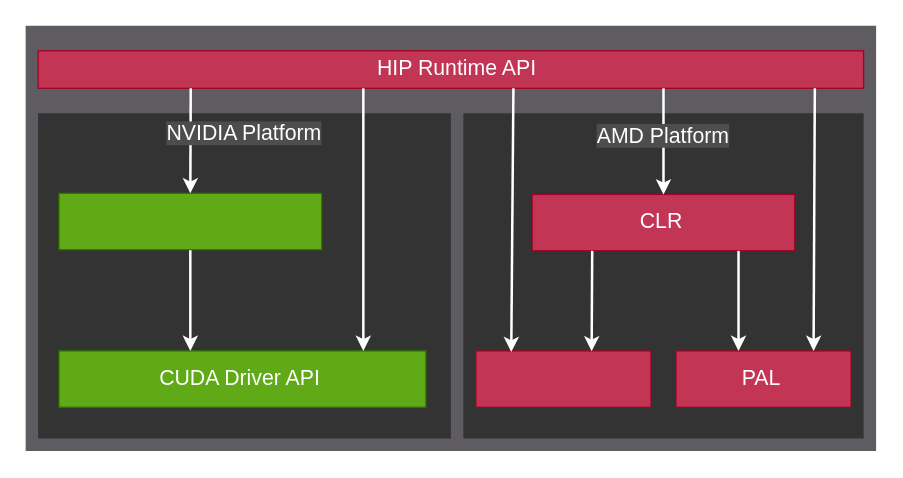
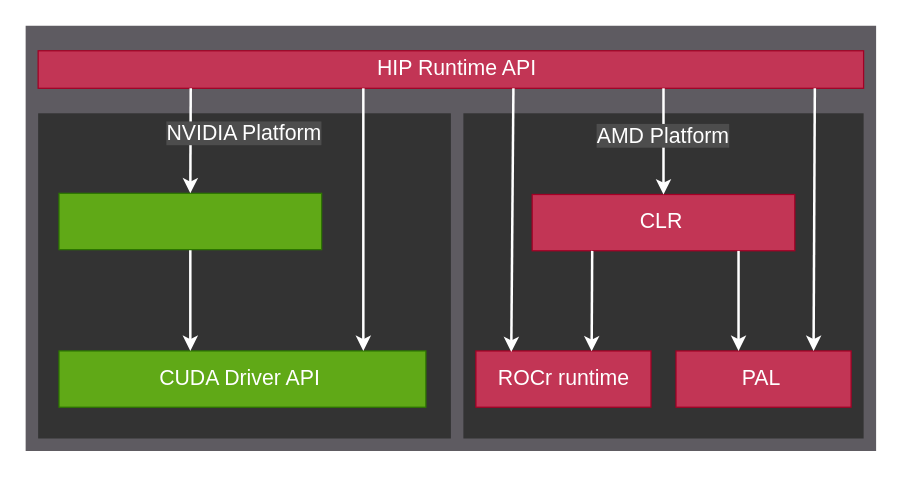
+ <mxCell id="18" value="&lt;div&gt;ROCr runtime&lt;/div&gt;" style="text;html=1;strokeColor=none;fillColor=none;align=center;verticalAlign=middle;whiteSpace=wrap;rounded=0;fontSize=17;fontColor=#FFFFFF;" parent="16" vertex="1"><mxGeometry x="2.51" y="8.75" width="134.99" height="27.5" as="geometry" /></mxCell>
